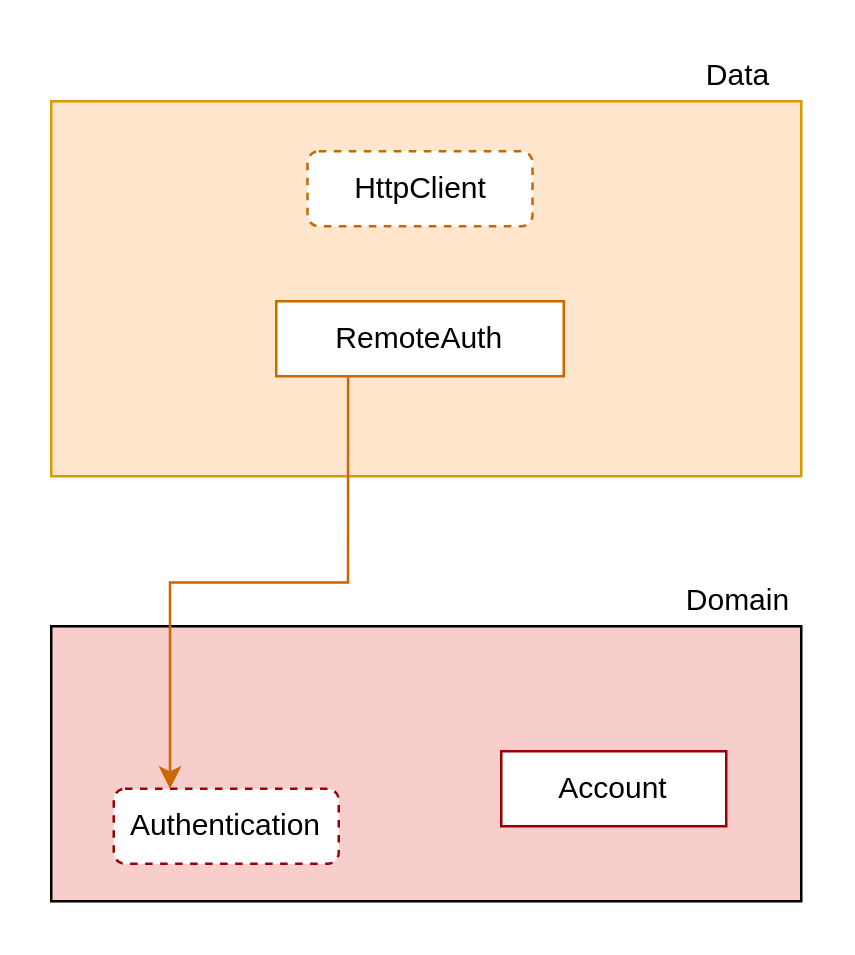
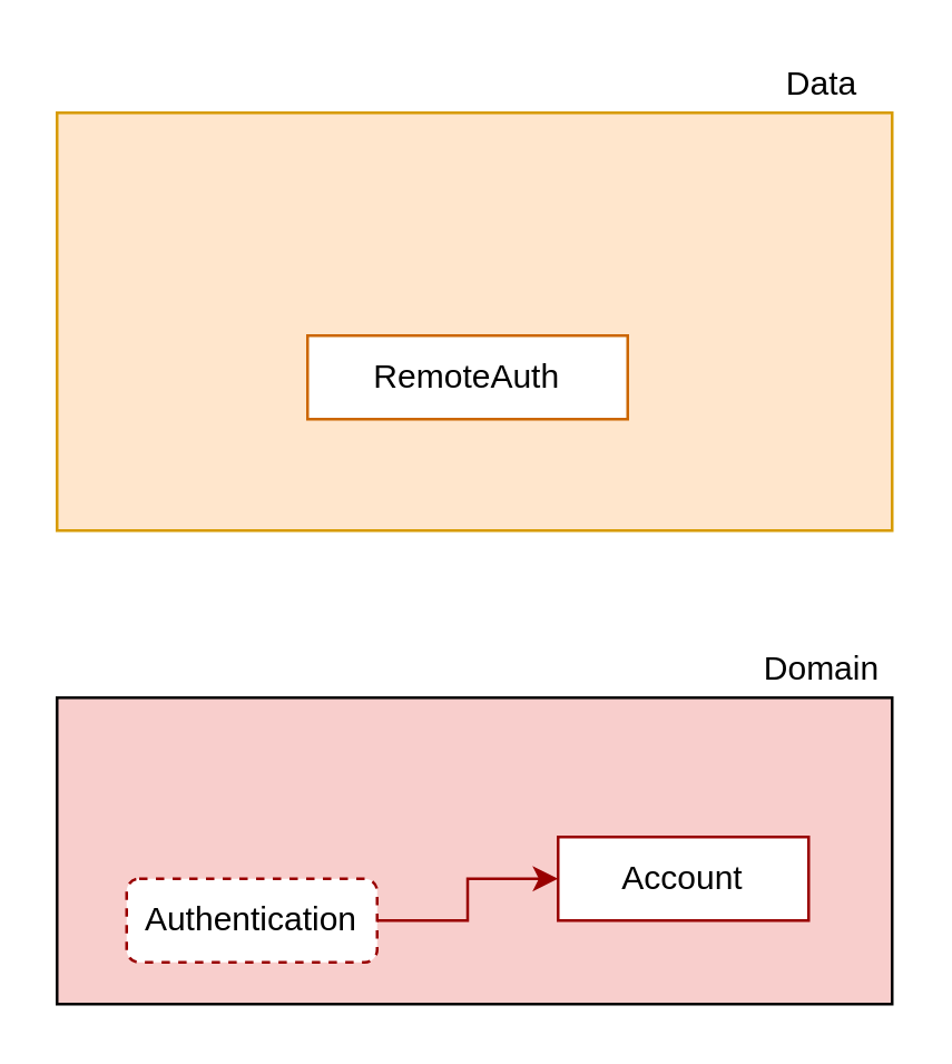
- <mxCell id="11" value="HttpClient" style="rounded=1;whiteSpace=wrap;html=1;dashed=1;strokeColor=#CC6600;" vertex="1" parent="1"><mxGeometry x="122.5" y="60" width="90" height="30" as="geometry" /></mxCell>
- <mxCell id="9" style="edgeStyle=orthogonalEdgeStyle;rounded=0;orthogonalLoop=1;jettySize=auto;html=1;exitX=0.25;exitY=1;exitDx=0;exitDy=0;entryX=0.25;entryY=0;entryDx=0;entryDy=0;strokeColor=#CC6600;" edge="1" parent="1" source="10" target="6"><mxGeometry relative="1" as="geometry" /></mxCell>
+ <mxCell id="5" style="edgeStyle=orthogonalEdgeStyle;rounded=0;orthogonalLoop=1;jettySize=auto;html=1;exitX=1;exitY=0.5;exitDx=0;exitDy=0;strokeColor=#990000;" edge="1" parent="1" source="6" target="3"><mxGeometry relative="1" as="geometry" /></mxCell>
